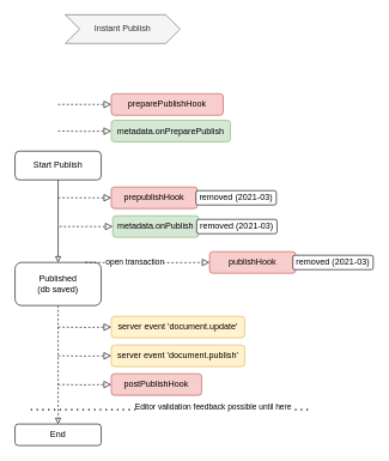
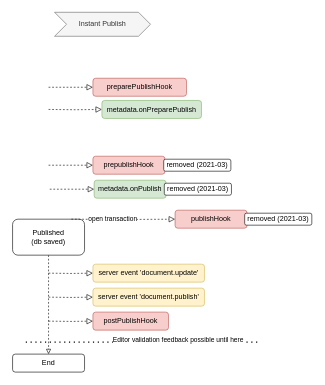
- <mxCell id="5" value="metadata.onPreparePublish" style="rounded=1;whiteSpace=wrap;html=1;fontSize=12;glass=0;strokeWidth=1;shadow=0;fillColor=#d5e8d4;strokeColor=#82b366;" parent="1" vertex="1"><mxGeometry x="154" y="167" width="166" height="30" as="geometry" /></mxCell>
+ <mxCell id="5" value="metadata.onPreparePublish" style="rounded=1;whiteSpace=wrap;html=1;fontSize=12;glass=0;strokeWidth=1;shadow=0;fillColor=#d5e8d4;strokeColor=#82b366;" parent="1" vertex="1"><mxGeometry x="169" y="167" width="166" height="30" as="geometry" /></mxCell>
- <mxCell id="7" value="Start Publish" style="rounded=1;whiteSpace=wrap;html=1;fontSize=12;glass=0;strokeWidth=1;shadow=0;" parent="1" vertex="1"><mxGeometry x="20" y="210" width="120" height="40" as="geometry" /></mxCell>
- <mxCell id="6" value="" style="edgeStyle=orthogonalEdgeStyle;rounded=0;orthogonalLoop=1;jettySize=auto;html=1;endArrow=block;endFill=0;strokeColor=#000000;" parent="1" source="7" target="9" edge="1"><mxGeometry relative="1" as="geometry" /></mxCell>
